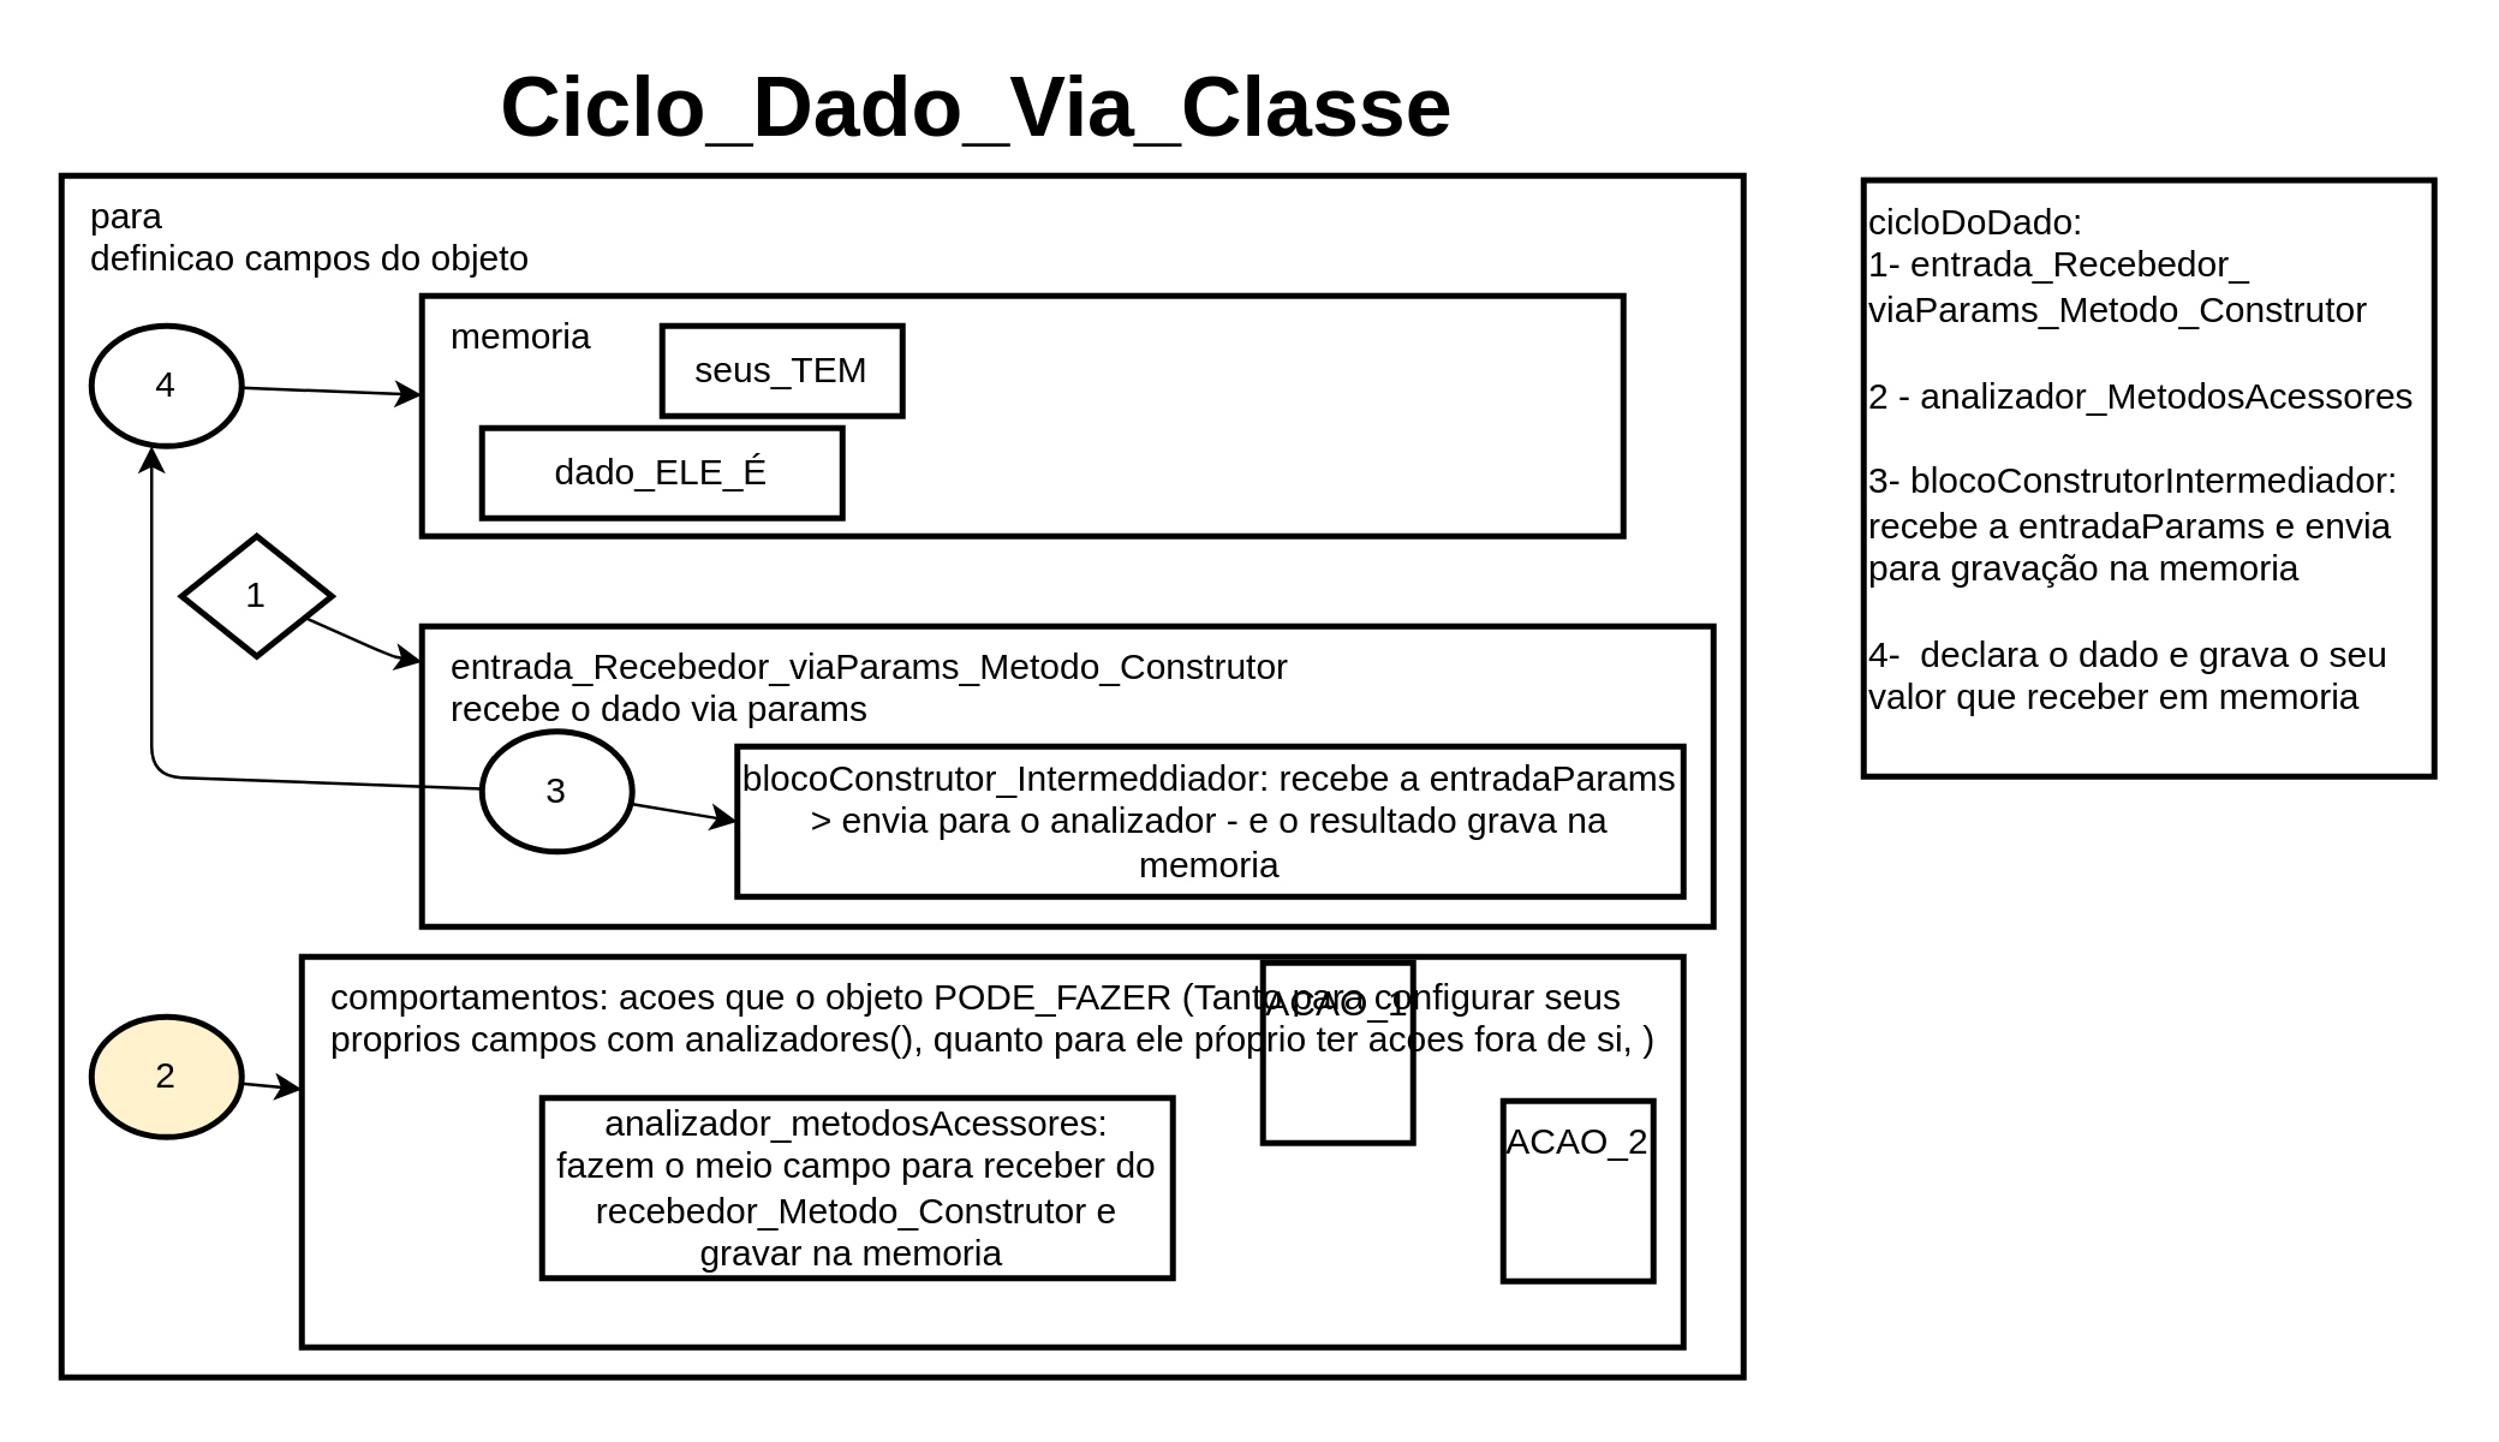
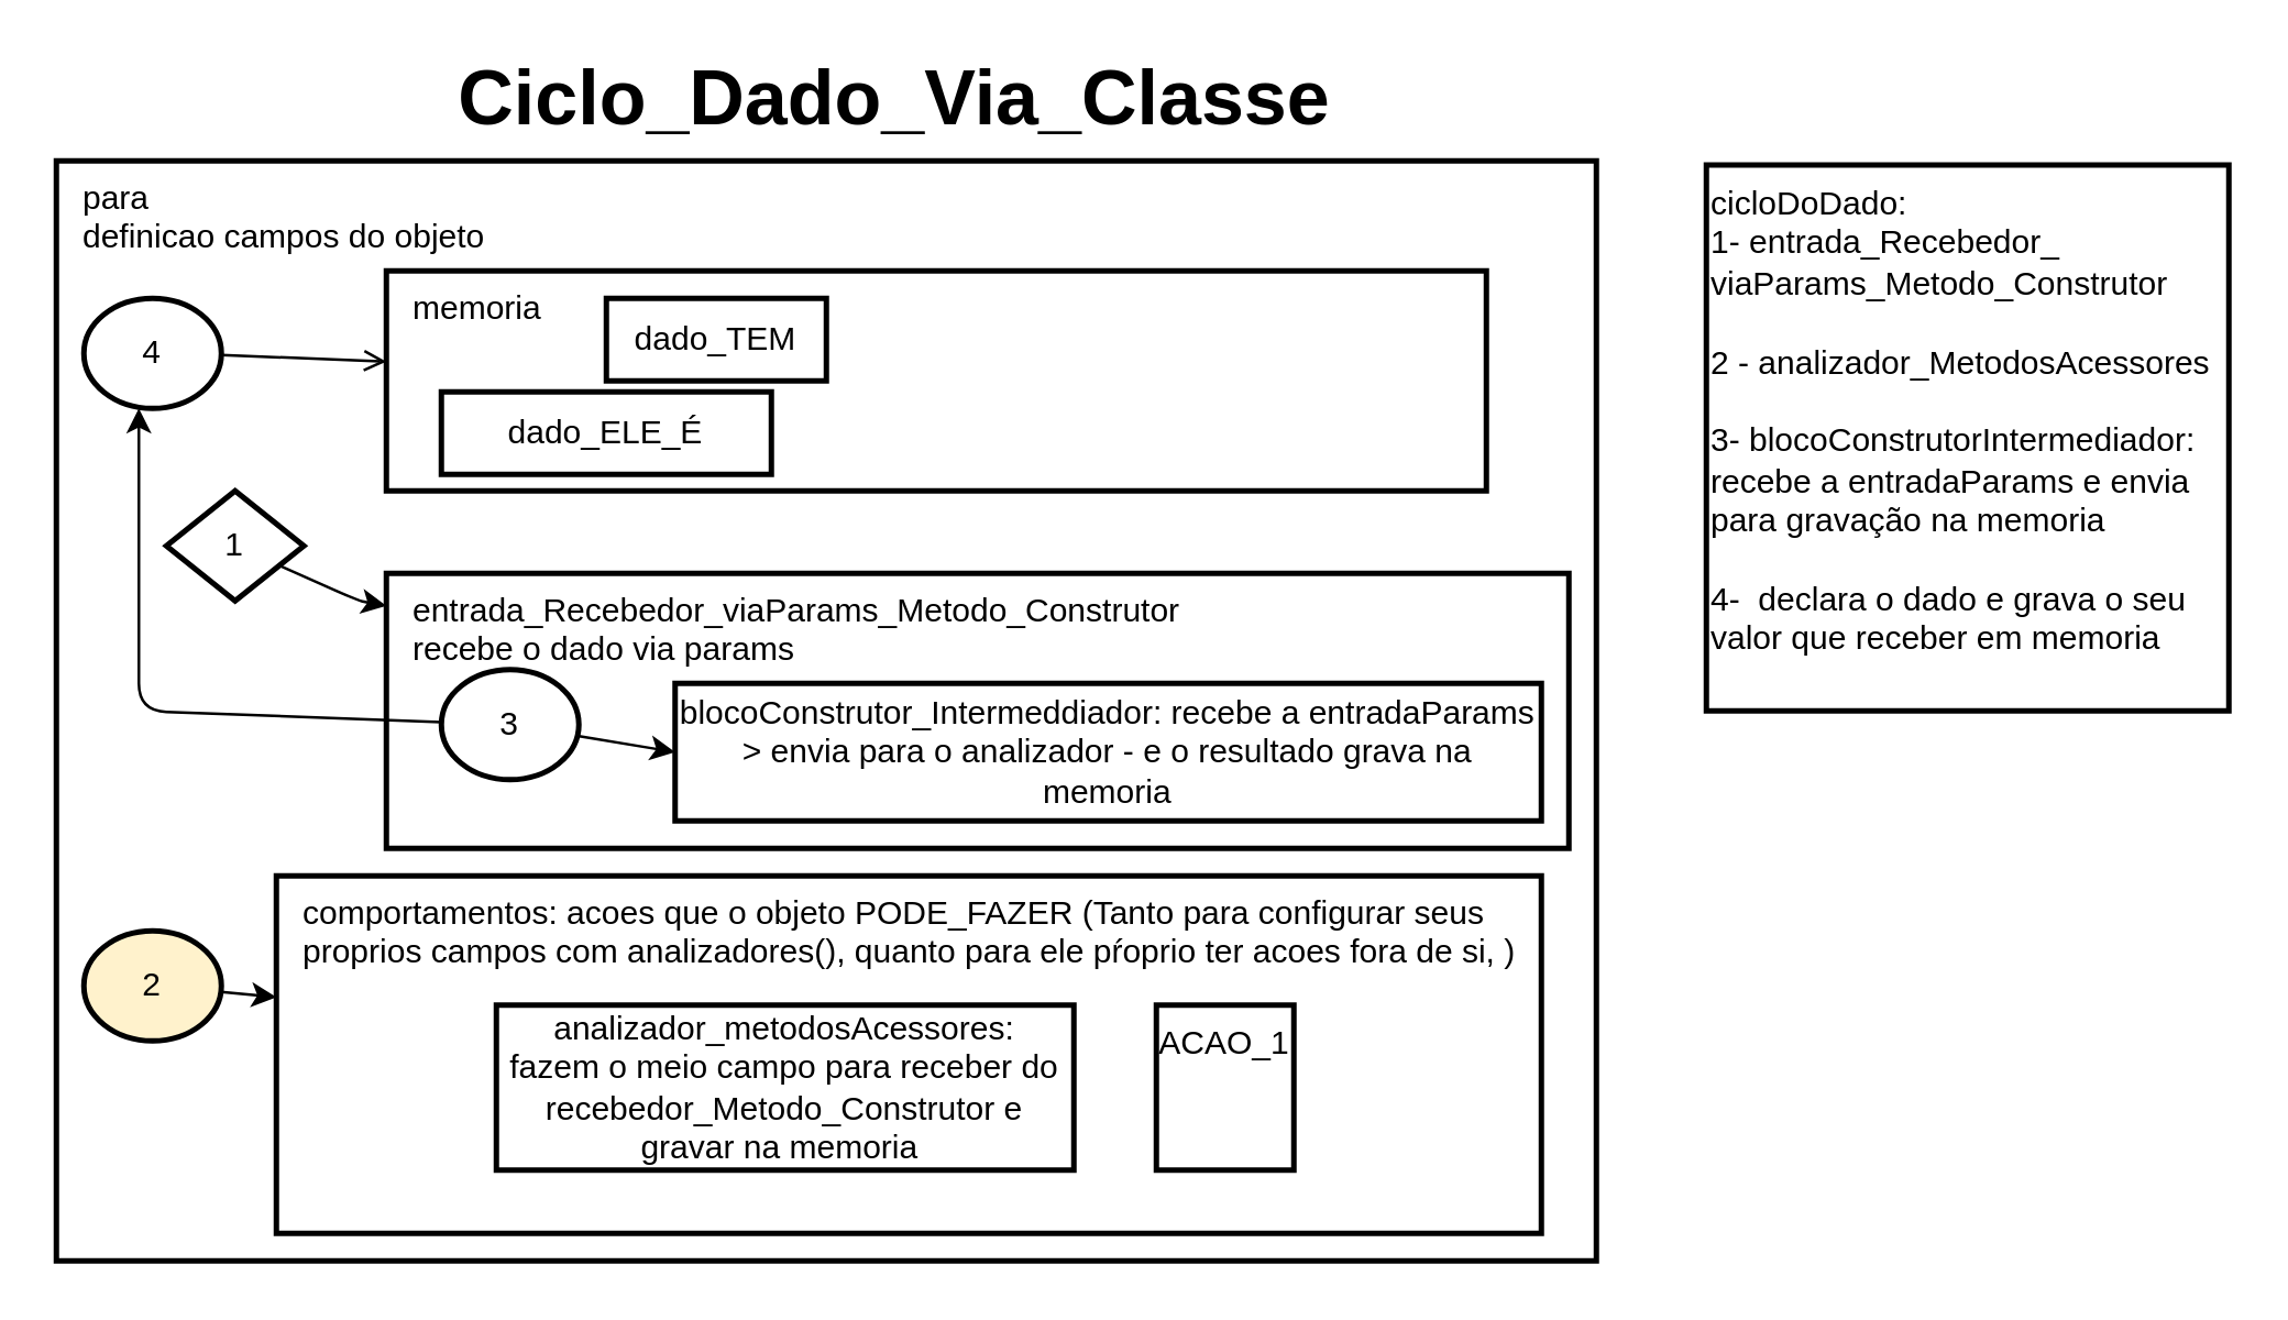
- <mxCell id="12" value="seus_TEM" style="text;html=1;align=center;verticalAlign=middle;whiteSpace=wrap;rounded=0;strokeColor=default;strokeWidth=2;" parent="1" vertex="1"><mxGeometry x="220" y="108" width="80" height="30" as="geometry" /></mxCell>
+ <mxCell id="12" value="dado_TEM" style="text;html=1;align=center;verticalAlign=middle;whiteSpace=wrap;rounded=0;strokeColor=default;strokeWidth=2;" parent="1" vertex="1"><mxGeometry x="220" y="108" width="80" height="30" as="geometry" /></mxCell>
- <mxCell id="10" style="edgeStyle=none;html=1;" parent="1" source="11" target="3" edge="1"><mxGeometry relative="1" as="geometry" /></mxCell>
+ <mxCell id="10" style="edgeStyle=none;html=1;endArrow=open;" parent="1" source="11" target="3" edge="1"><mxGeometry relative="1" as="geometry" /></mxCell>
- <mxCell id="15" value="&lt;div style=&quot;&quot;&gt;&lt;span style=&quot;background-color: initial;&quot;&gt;ACAO_1&lt;/span&gt;&lt;/div&gt;" style="text;html=1;align=center;verticalAlign=top;whiteSpace=wrap;rounded=0;strokeColor=default;strokeWidth=2;" parent="1" vertex="1"><mxGeometry x="420" y="320" width="50" height="60" as="geometry" /></mxCell>
+ <mxCell id="15" value="&lt;div style=&quot;&quot;&gt;&lt;span style=&quot;background-color: initial;&quot;&gt;ACAO_1&lt;/span&gt;&lt;/div&gt;" style="text;html=1;align=center;verticalAlign=top;whiteSpace=wrap;rounded=0;strokeColor=default;strokeWidth=2;" parent="1" vertex="1"><mxGeometry x="420" y="365" width="50" height="60" as="geometry" /></mxCell>
- <mxCell id="16" value="&lt;div style=&quot;&quot;&gt;&lt;span style=&quot;background-color: initial;&quot;&gt;ACAO_2&lt;/span&gt;&lt;/div&gt;" style="text;html=1;align=center;verticalAlign=top;whiteSpace=wrap;rounded=0;strokeColor=default;strokeWidth=2;" parent="1" vertex="1"><mxGeometry x="500" y="366" width="50" height="60" as="geometry" /></mxCell>
